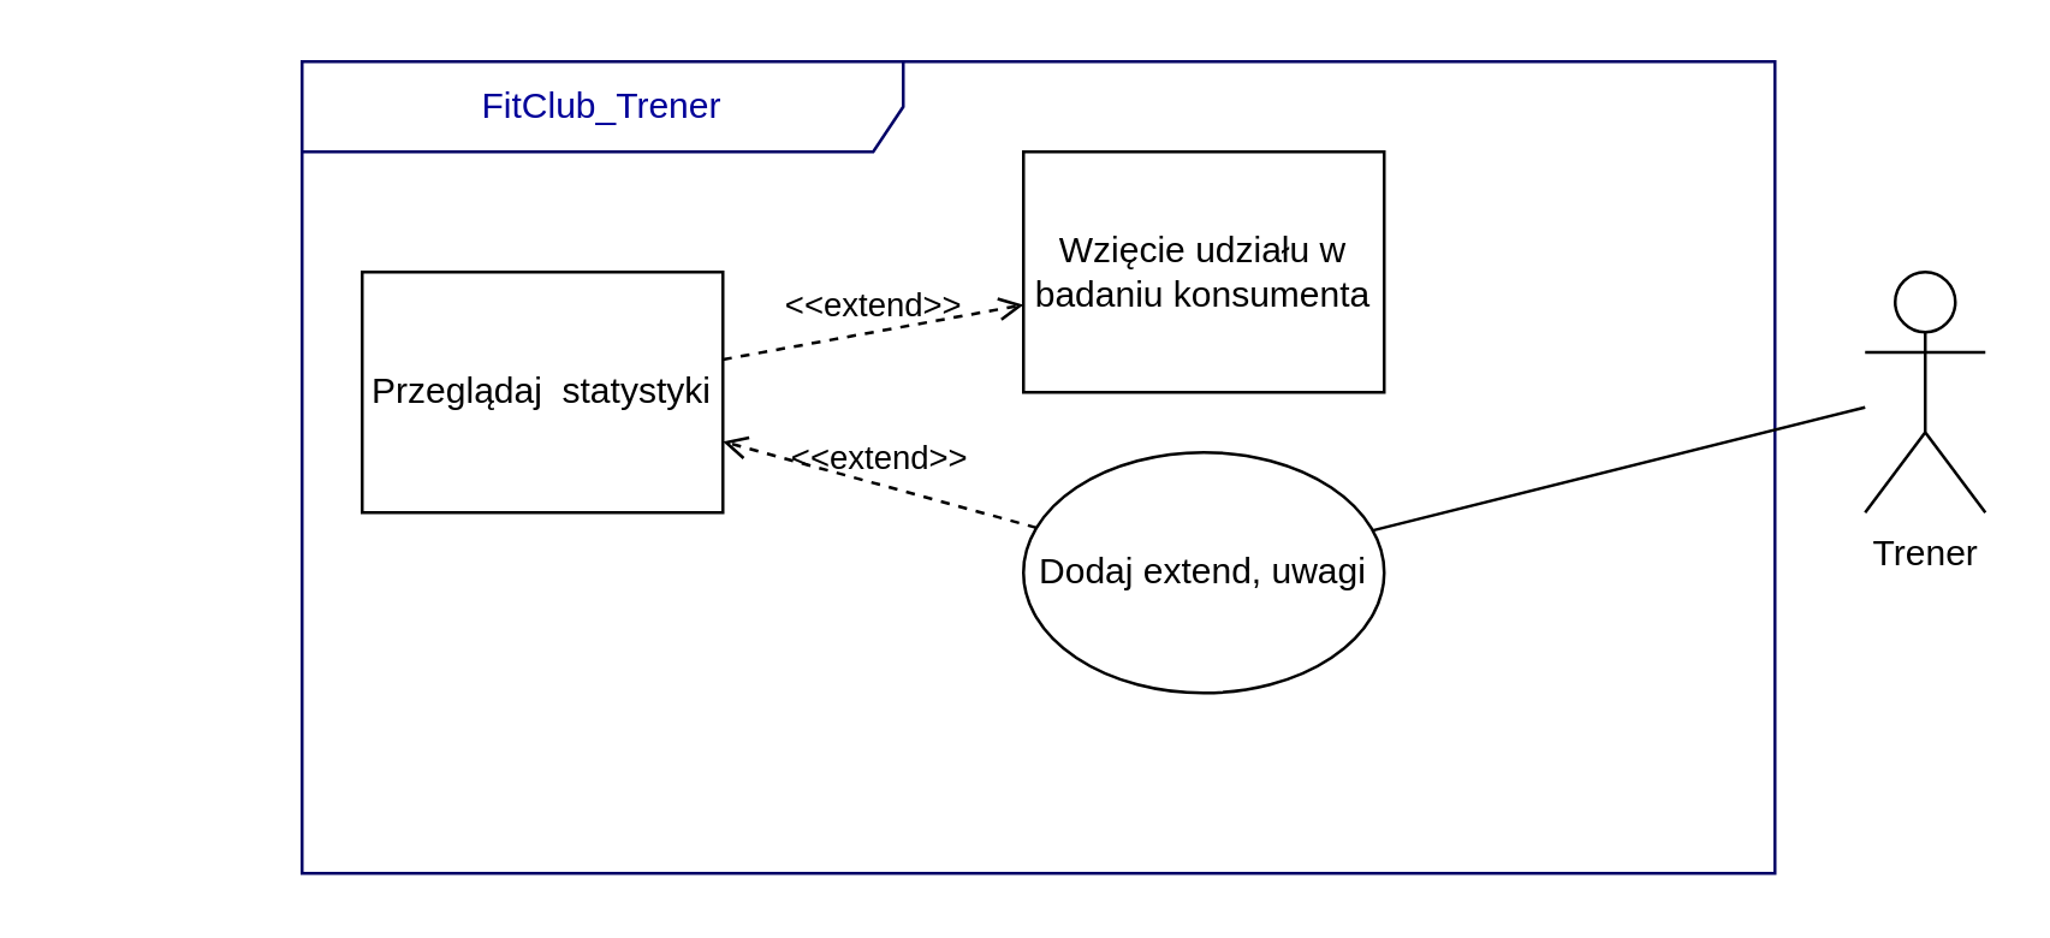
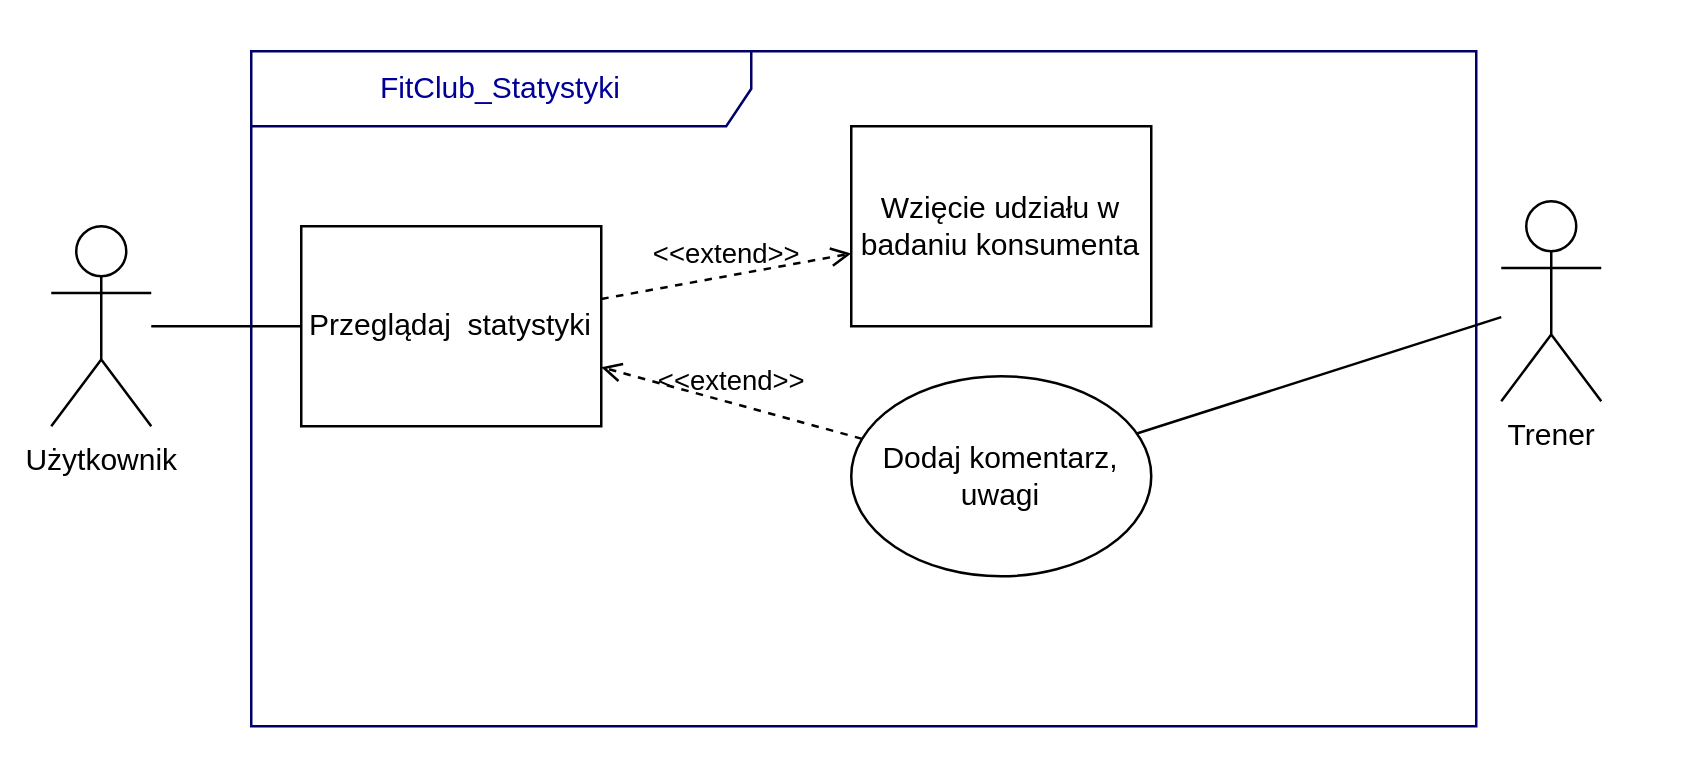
- <mxCell id="8" value="FitClub_Trener" style="shape=umlFrame;whiteSpace=wrap;html=1;strokeWidth=1;fillColor=none;width=200;height=30;fontColor=#000099;strokeColor=#000066;" vertex="1" parent="1"><mxGeometry x="100" y="20" width="490" height="270" as="geometry" /></mxCell>
+ <mxCell id="8" value="FitClub_Statystyki" style="shape=umlFrame;whiteSpace=wrap;html=1;strokeWidth=1;fillColor=none;width=200;height=30;fontColor=#000099;strokeColor=#000066;" vertex="1" parent="1"><mxGeometry x="100" y="20" width="490" height="270" as="geometry" /></mxCell>
+ <mxCell id="7" value="Użytkownik" style="shape=umlActor;verticalLabelPosition=bottom;verticalAlign=top;html=1;outlineConnect=0;" vertex="1" parent="1"><mxGeometry x="20" y="90" width="40" height="80" as="geometry" /></mxCell>
+ <mxCell id="9" value="" style="endArrow=none;html=1;rounded=0;fontColor=#000000;" edge="1" parent="1" source="7" target="2"><mxGeometry width="50" height="50" relative="1" as="geometry"><mxPoint x="70" y="-175" as="sourcePoint" /><mxPoint x="130" y="-175" as="targetPoint" /></mxGeometry></mxCell>
- <mxCell id="10" value="Trener" style="shape=umlActor;verticalLabelPosition=bottom;verticalAlign=top;html=1;outlineConnect=0;" vertex="1" parent="1"><mxGeometry x="620" y="90" width="40" height="80" as="geometry" /></mxCell>
+ <mxCell id="10" value="Trener" style="shape=umlActor;verticalLabelPosition=bottom;verticalAlign=top;html=1;outlineConnect=0;" vertex="1" parent="1"><mxGeometry x="600" y="80" width="40" height="80" as="geometry" /></mxCell>
- <mxCell id="5" value="Dodaj extend, uwagi" style="ellipse;whiteSpace=wrap;html=1;fontColor=#000000;" vertex="1" parent="1"><mxGeometry x="340" y="150" width="120" height="80" as="geometry" /></mxCell>
+ <mxCell id="5" value="Dodaj komentarz, uwagi" style="ellipse;whiteSpace=wrap;html=1;fontColor=#000000;" vertex="1" parent="1"><mxGeometry x="340" y="150" width="120" height="80" as="geometry" /></mxCell>
